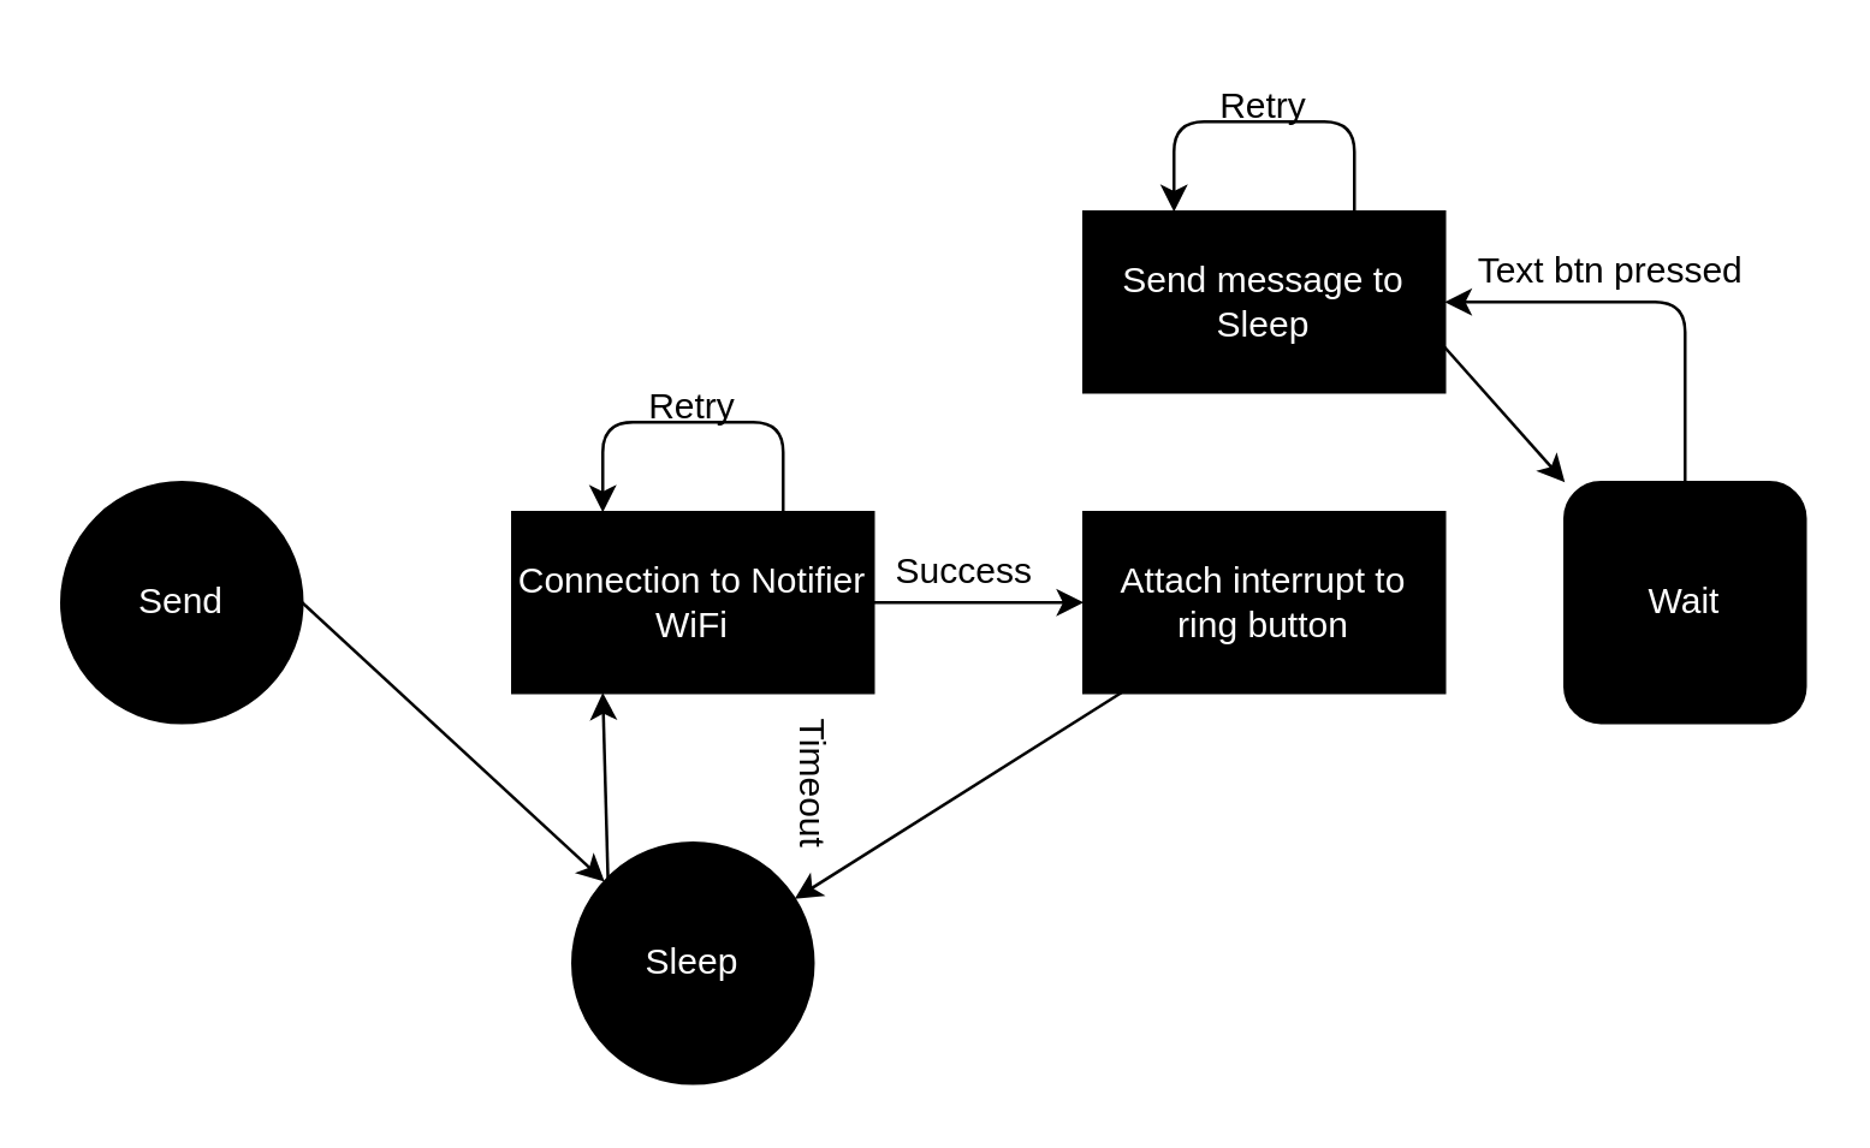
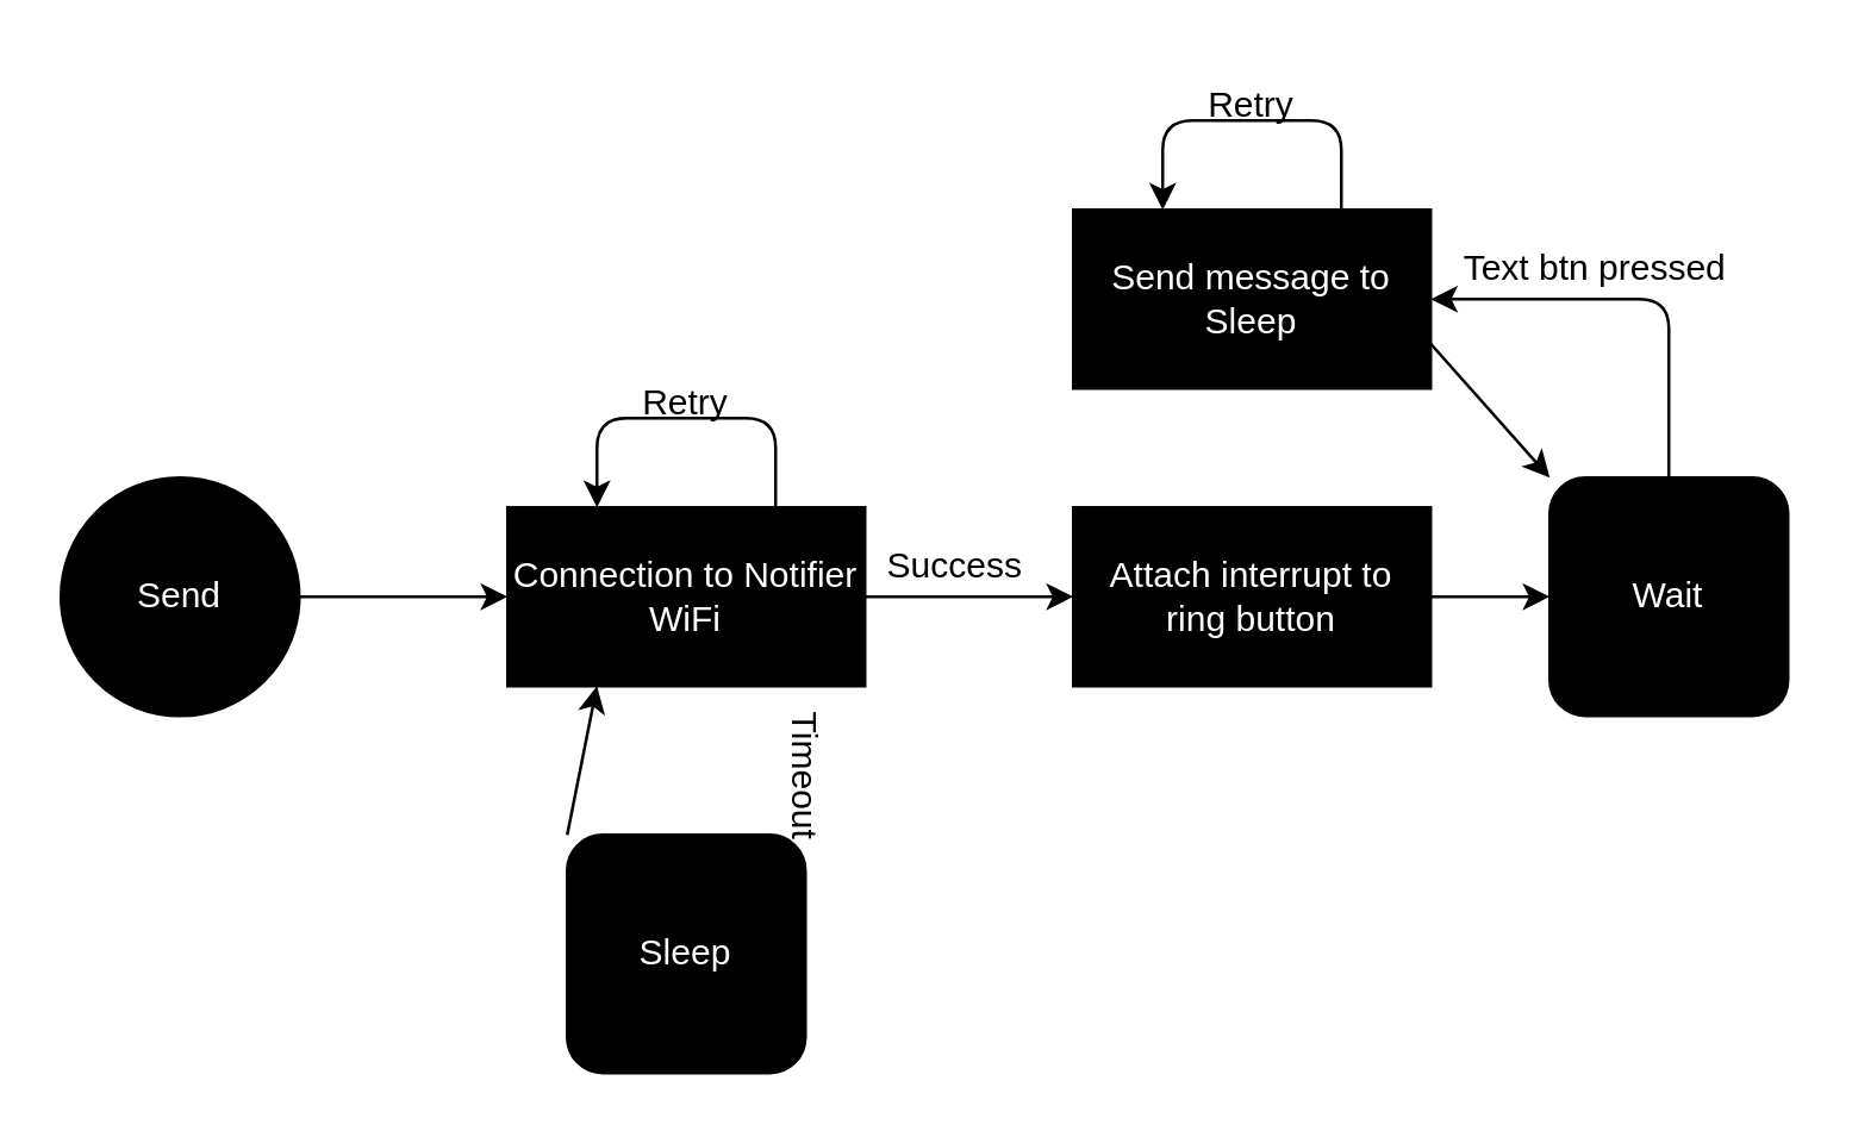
- <mxCell id="3" value="" style="endArrow=classic;html=1;exitX=1;exitY=0.5;exitDx=0;exitDy=0;strokeColor=#000000;" parent="1" source="2" target="5" edge="1"><mxGeometry width="50" height="50" relative="1" as="geometry"><mxPoint x="230" y="250" as="sourcePoint" /><mxPoint x="180" y="200" as="targetPoint" /></mxGeometry></mxCell>
+ <mxCell id="3" value="" style="endArrow=classic;html=1;exitX=1;exitY=0.5;exitDx=0;exitDy=0;entryX=0;entryY=0.5;entryDx=0;entryDy=0;strokeColor=#000000;" parent="1" source="2" target="4" edge="1"><mxGeometry width="50" height="50" relative="1" as="geometry"><mxPoint x="230" y="250" as="sourcePoint" /><mxPoint x="180" y="200" as="targetPoint" /></mxGeometry></mxCell>
- <mxCell id="11" value="" style="edgeStyle=none;html=1;fontColor=#FFFFFF;strokeColor=#000000;" parent="1" source="12" target="5" edge="1"><mxGeometry relative="1" as="geometry" /></mxCell>
+ <mxCell id="11" value="" style="edgeStyle=none;html=1;fontColor=#FFFFFF;strokeColor=#000000;" parent="1" source="12" target="15" edge="1"><mxGeometry relative="1" as="geometry" /></mxCell>
- <mxCell id="5" value="Sleep" style="ellipse;whiteSpace=wrap;html=1;aspect=fixed;fillColor=#000000;fontColor=#FFFFFF;" parent="1" vertex="1"><mxGeometry x="190" y="280" width="80" height="80" as="geometry" /></mxCell>
+ <mxCell id="5" value="Sleep" style="whiteSpace=wrap;html=1;aspect=fixed;fillColor=#000000;fontColor=#FFFFFF;rounded=1;" parent="1" vertex="1"><mxGeometry x="190" y="280" width="80" height="80" as="geometry" /></mxCell>
